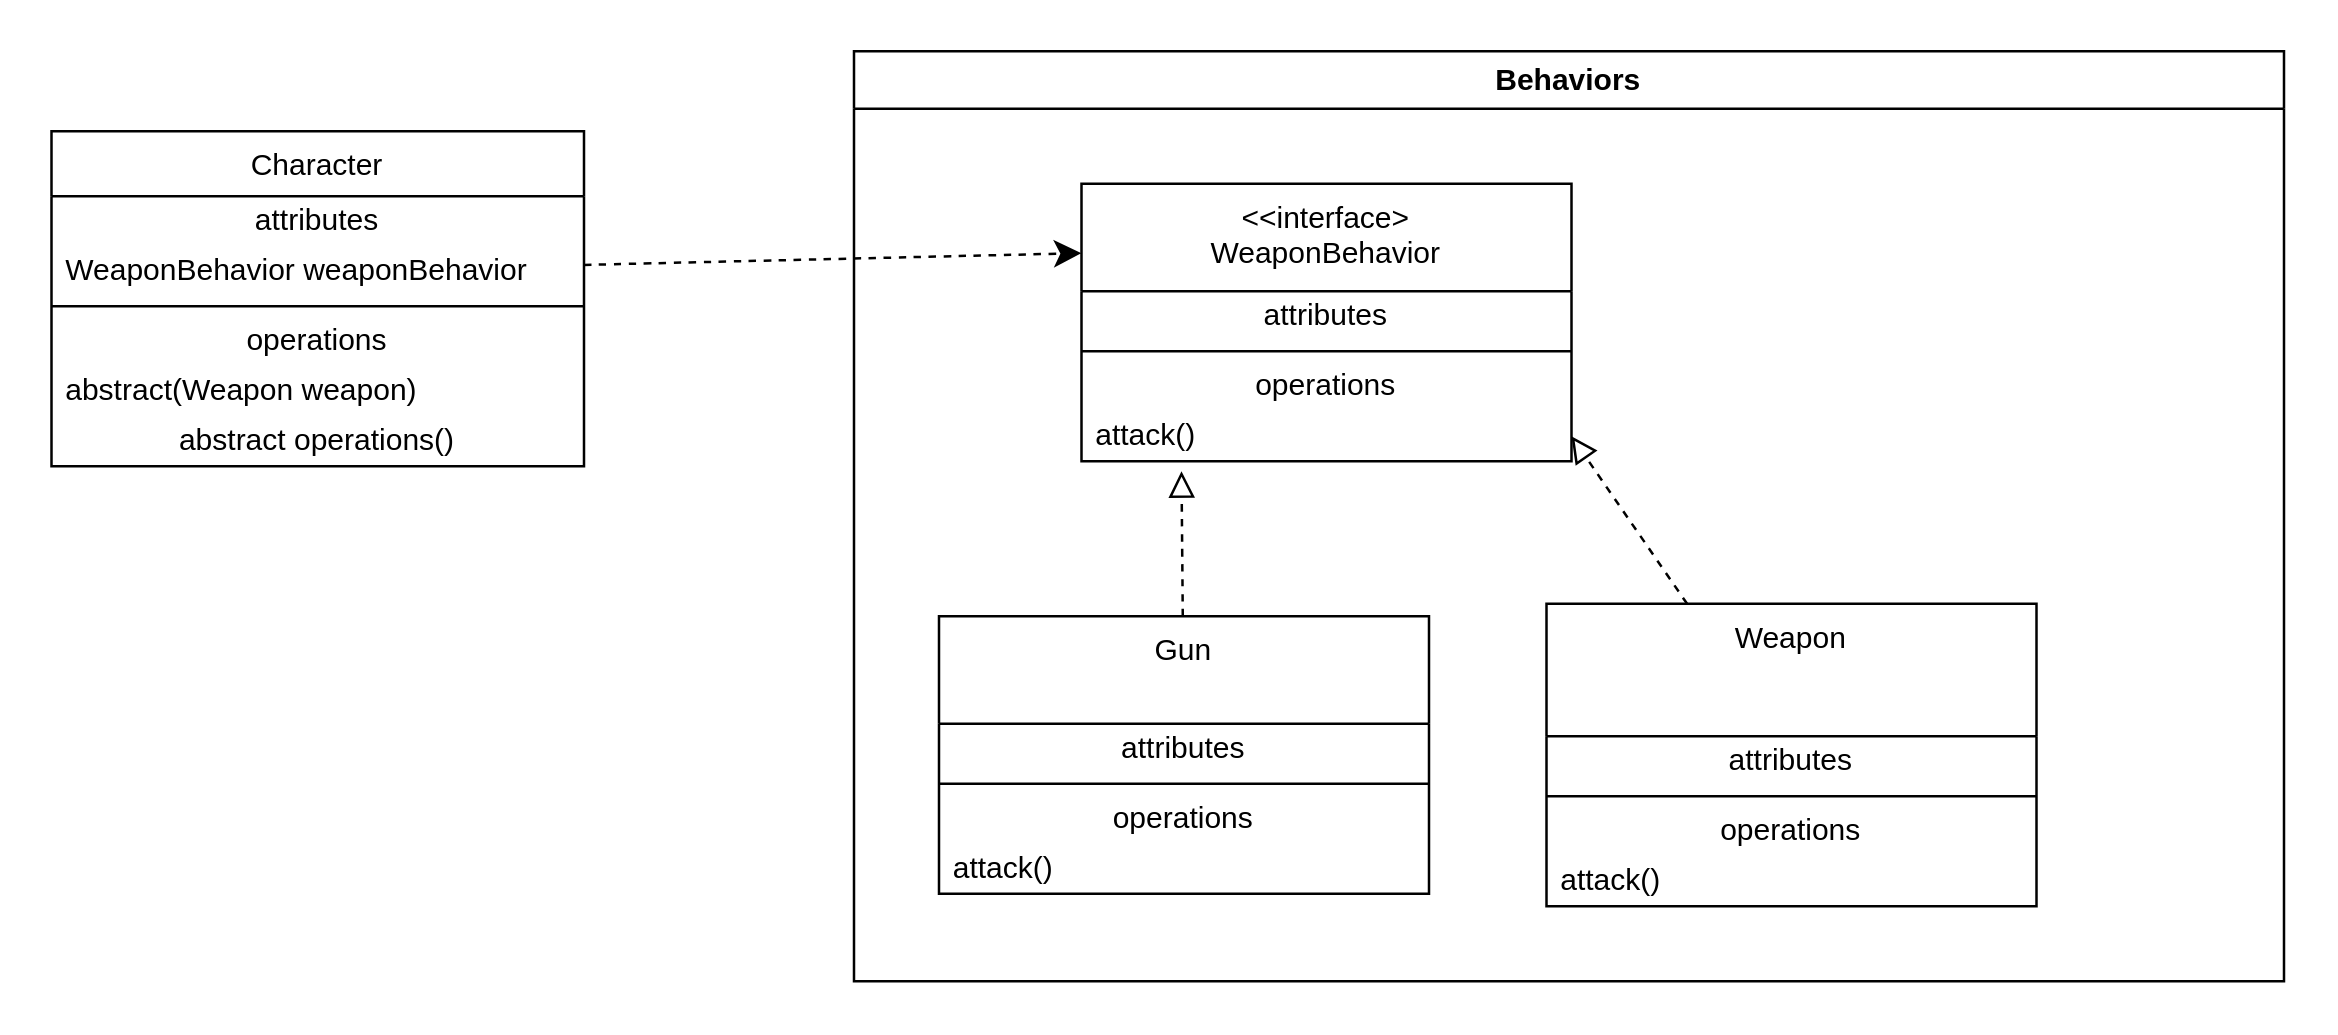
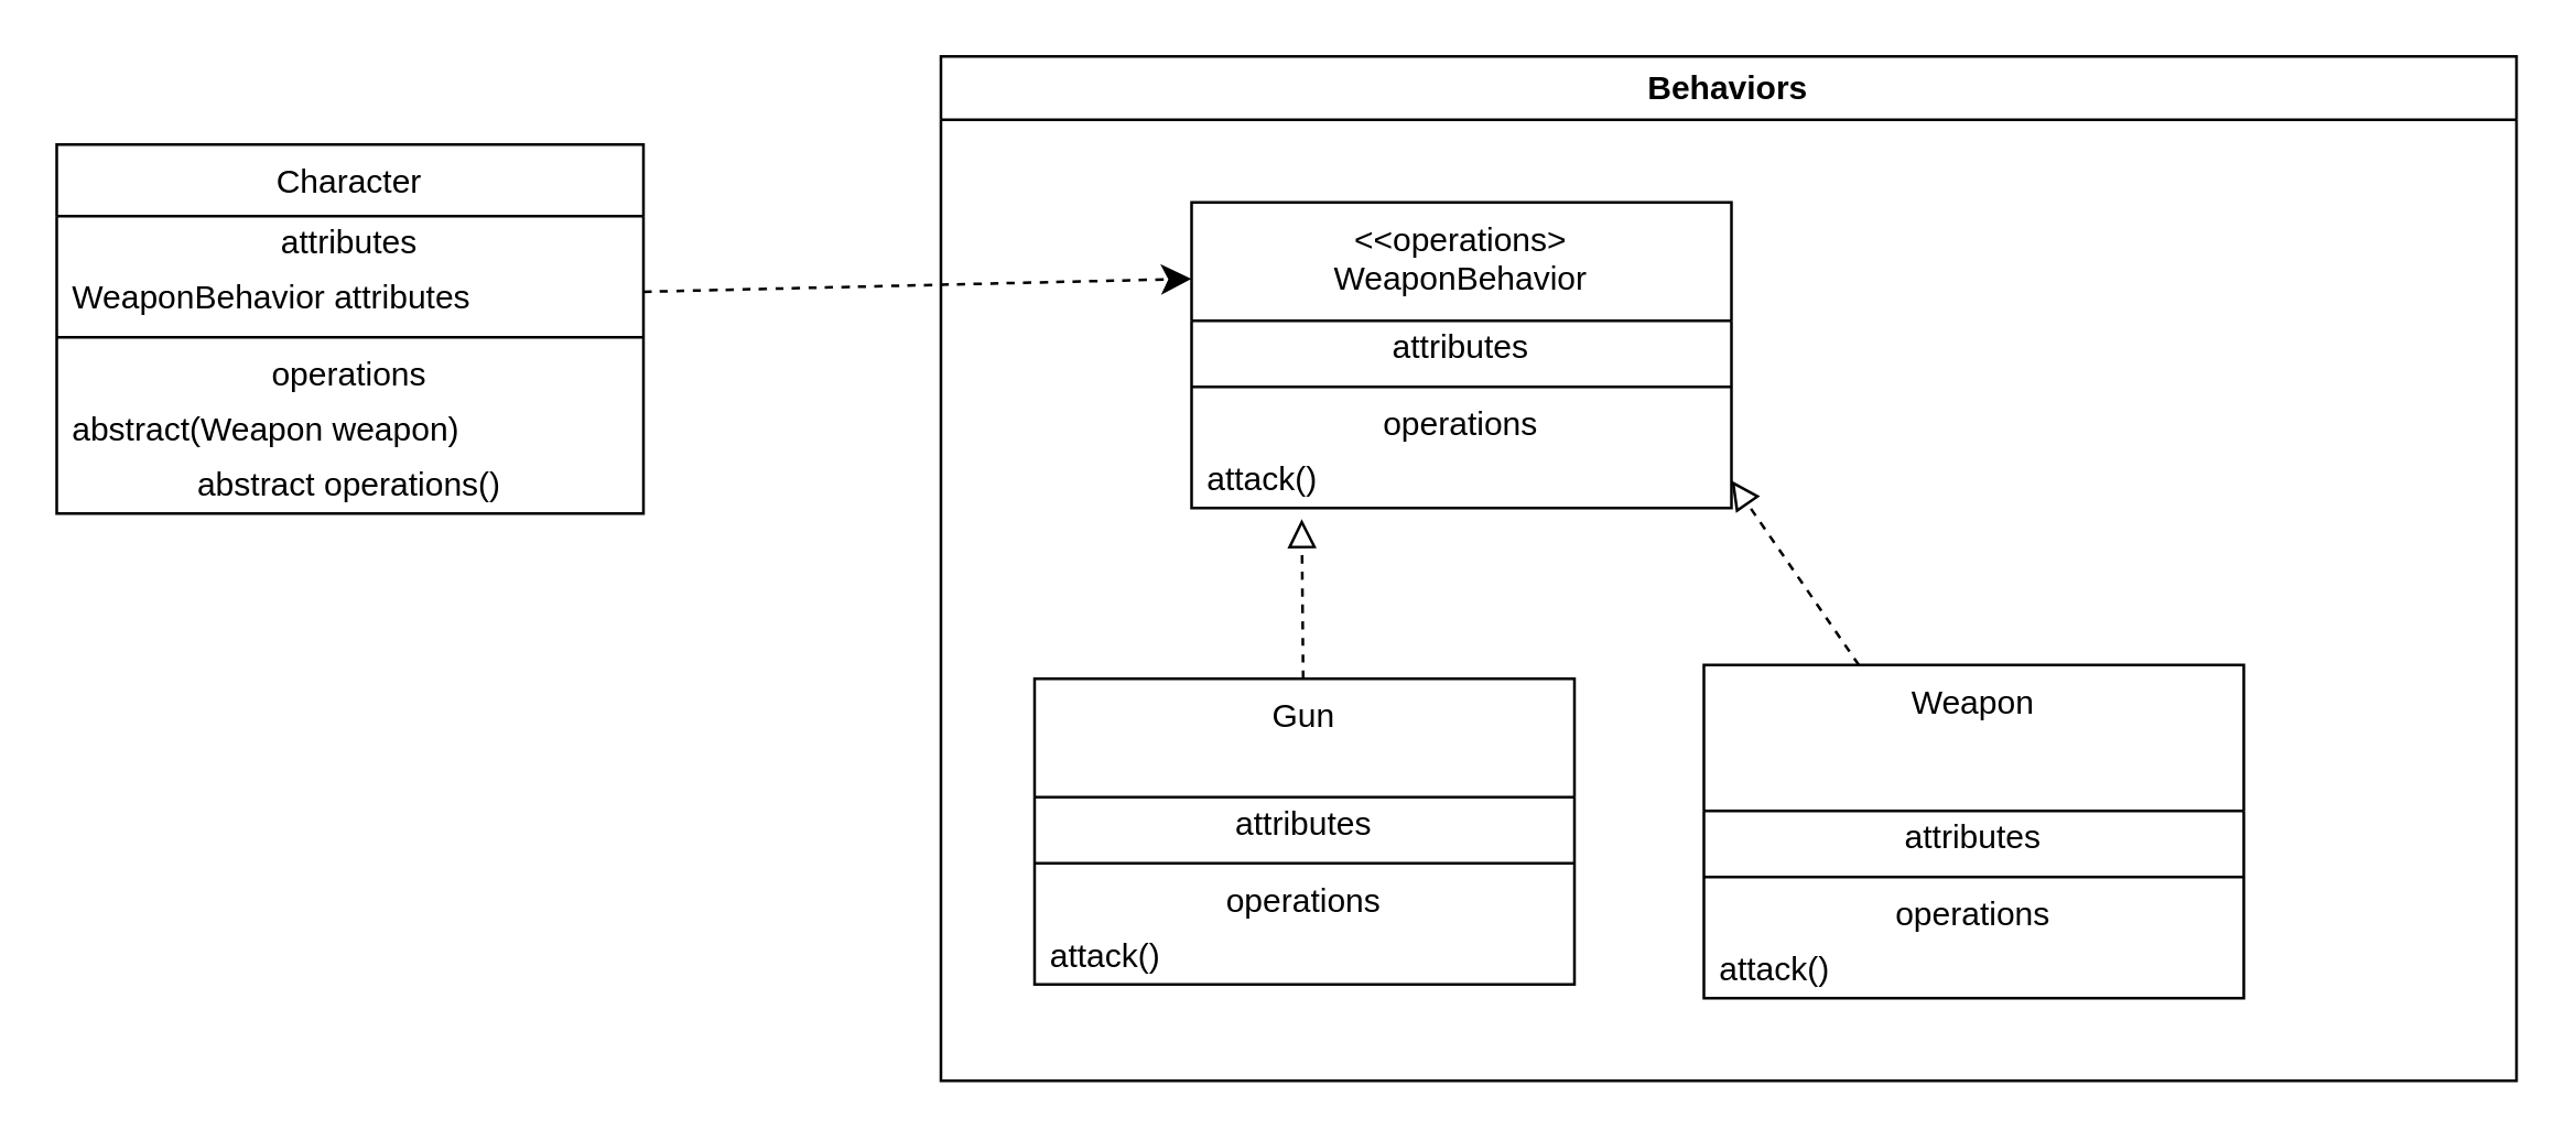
- <mxCell id="10" value="&amp;lt;&amp;lt;interface&amp;gt;&lt;div&gt;WeaponBehavior&lt;/div&gt;" style="swimlane;fontStyle=0;align=center;verticalAlign=top;childLayout=stackLayout;horizontal=1;startSize=43;horizontalStack=0;resizeParent=1;resizeParentMax=0;resizeLast=0;collapsible=0;marginBottom=0;html=1;whiteSpace=wrap;" vertex="1" parent="9"><mxGeometry x="91" y="53" width="196" height="111" as="geometry" /></mxCell>
+ <mxCell id="10" value="&amp;lt;&amp;lt;operations&amp;gt;&lt;div&gt;WeaponBehavior&lt;/div&gt;" style="swimlane;fontStyle=0;align=center;verticalAlign=top;childLayout=stackLayout;horizontal=1;startSize=43;horizontalStack=0;resizeParent=1;resizeParentMax=0;resizeLast=0;collapsible=0;marginBottom=0;html=1;whiteSpace=wrap;" vertex="1" parent="9"><mxGeometry x="91" y="53" width="196" height="111" as="geometry" /></mxCell>
- <mxCell id="4" value="WeaponBehavior weaponBehavior" style="text;html=1;strokeColor=none;fillColor=none;align=left;verticalAlign=middle;spacingLeft=4;spacingRight=4;overflow=hidden;rotatable=0;points=[[0,0.5],[1,0.5]];portConstraint=eastwest;whiteSpace=wrap;" parent="2" vertex="1"><mxGeometry y="46" width="213" height="20" as="geometry" /></mxCell>
+ <mxCell id="4" value="WeaponBehavior attributes" style="text;html=1;strokeColor=none;fillColor=none;align=left;verticalAlign=middle;spacingLeft=4;spacingRight=4;overflow=hidden;rotatable=0;points=[[0,0.5],[1,0.5]];portConstraint=eastwest;whiteSpace=wrap;" parent="2" vertex="1"><mxGeometry y="46" width="213" height="20" as="geometry" /></mxCell>
